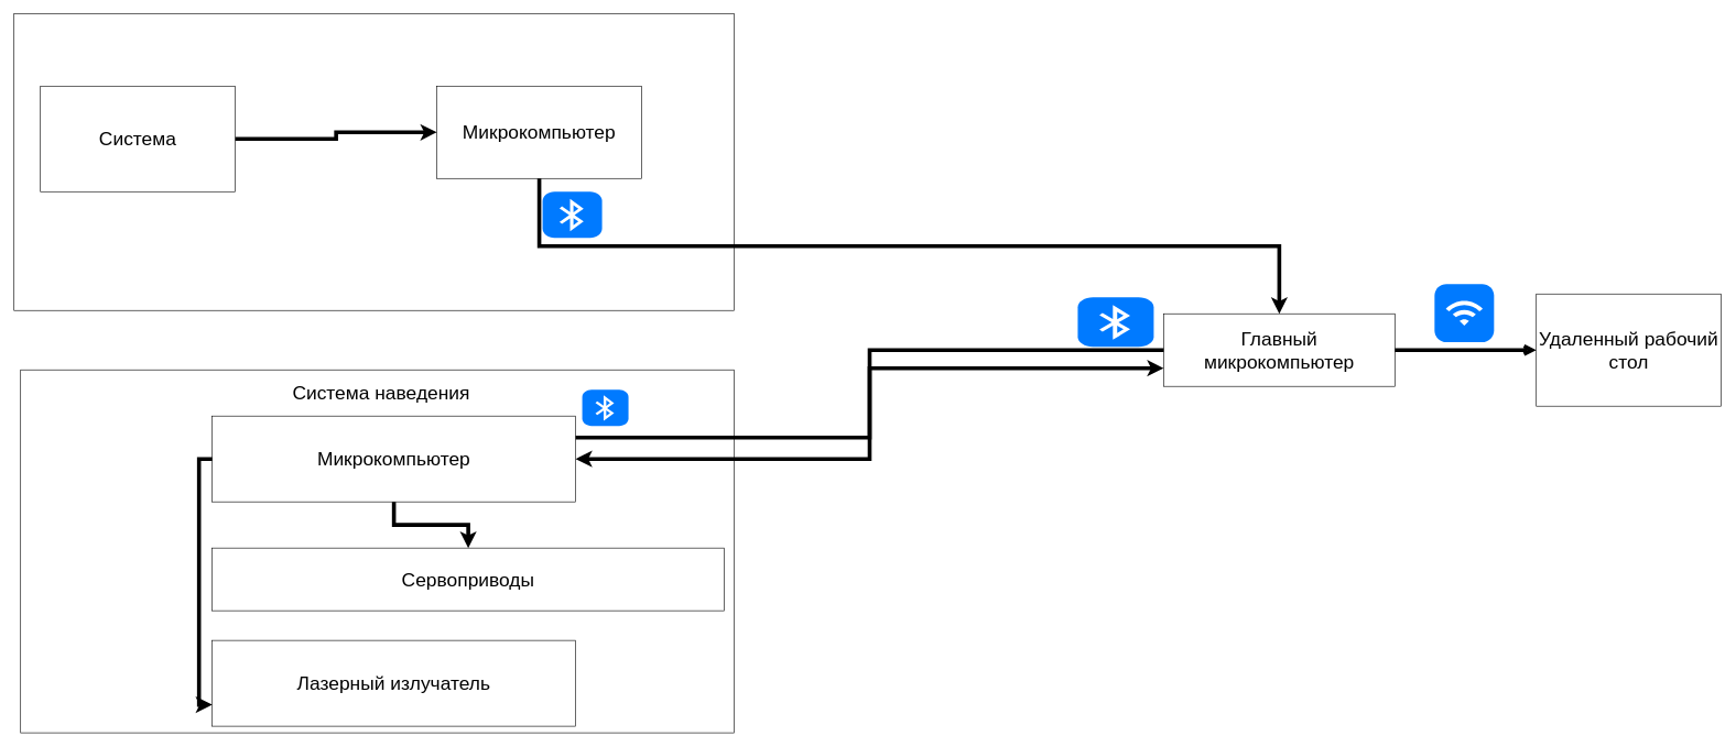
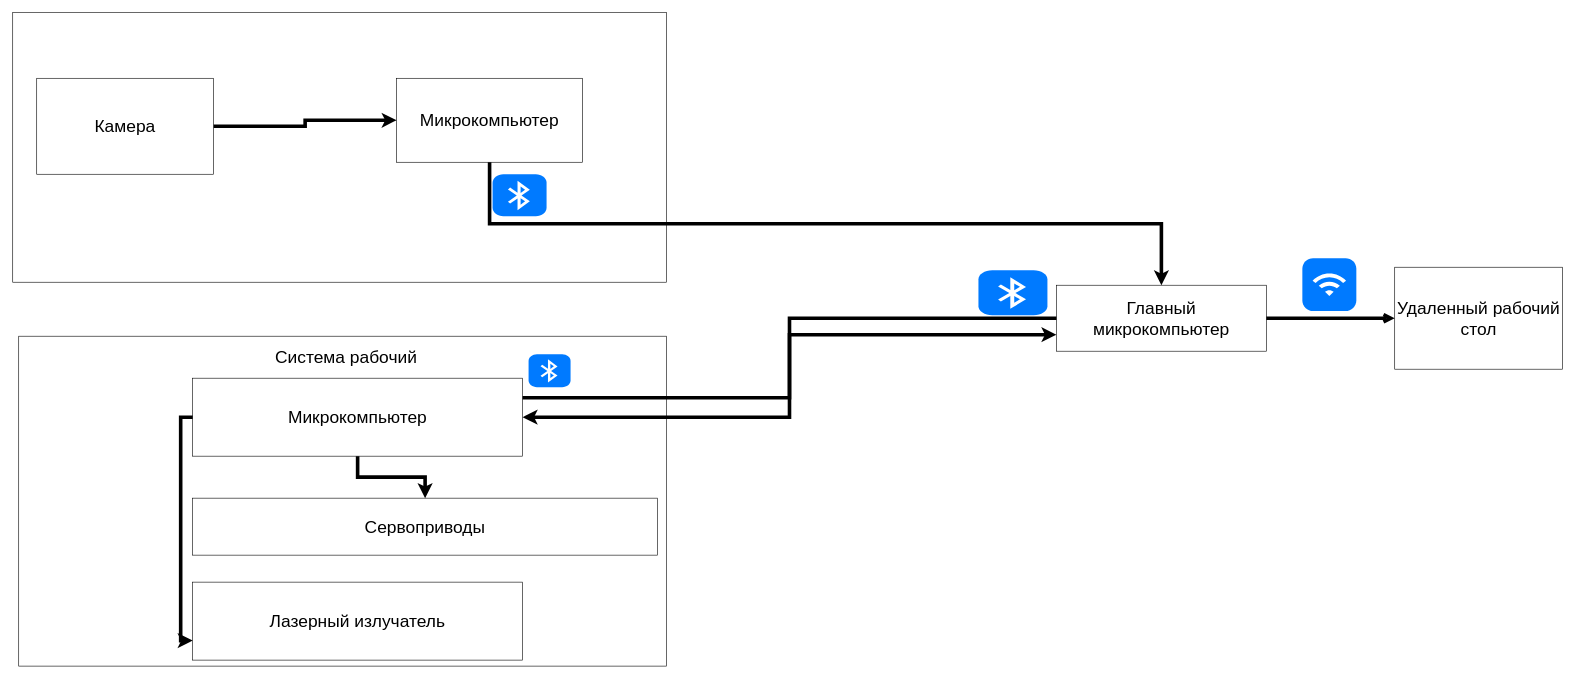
- <mxCell id="8" value="Система" style="rounded=0;whiteSpace=wrap;html=1;fontSize=29;fillColor=none;" vertex="1" parent="1"><mxGeometry x="60" y="130" width="295" height="160" as="geometry" /></mxCell>
+ <mxCell id="8" value="Камера" style="rounded=0;whiteSpace=wrap;html=1;fontSize=29;fillColor=none;" vertex="1" parent="1"><mxGeometry x="60" y="130" width="295" height="160" as="geometry" /></mxCell>
- <mxCell id="3" value="&lt;font style=&quot;font-size: 29px&quot;&gt;Система наведения&amp;nbsp;&lt;/font&gt;" style="text;html=1;strokeColor=none;fillColor=none;align=center;verticalAlign=middle;whiteSpace=wrap;rounded=0;" vertex="1" parent="1"><mxGeometry x="410" y="560" width="340" height="70" as="geometry" /></mxCell>
+ <mxCell id="3" value="&lt;font style=&quot;font-size: 29px&quot;&gt;Система рабочий&amp;nbsp;&lt;/font&gt;" style="text;html=1;strokeColor=none;fillColor=none;align=center;verticalAlign=middle;whiteSpace=wrap;rounded=0;" vertex="1" parent="1"><mxGeometry x="410" y="560" width="340" height="70" as="geometry" /></mxCell>
